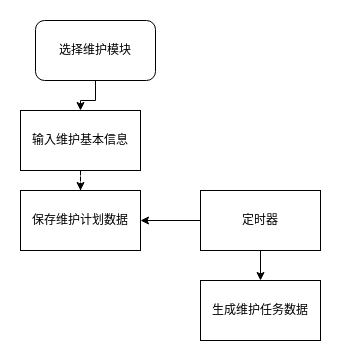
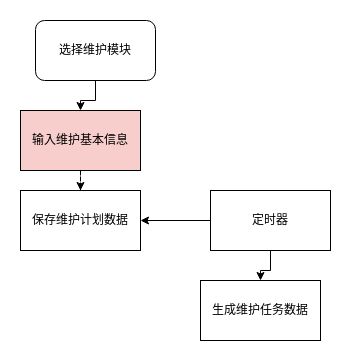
- <mxCell id="5" value="输入维护基本信息" style="rounded=0;whiteSpace=wrap;html=1;" vertex="1" parent="1"><mxGeometry x="20" y="110" width="120" height="60" as="geometry" /></mxCell>
+ <mxCell id="5" value="输入维护基本信息" style="rounded=0;whiteSpace=wrap;html=1;fillColor=#f8cecc;" vertex="1" parent="1"><mxGeometry x="20" y="110" width="120" height="60" as="geometry" /></mxCell>
- <mxCell id="9" value="定时器" style="rounded=0;whiteSpace=wrap;html=1;" vertex="1" parent="1"><mxGeometry x="200" y="190" width="120" height="60" as="geometry" /></mxCell>
+ <mxCell id="9" value="定时器" style="rounded=0;whiteSpace=wrap;html=1;" vertex="1" parent="1"><mxGeometry x="210" y="190" width="120" height="60" as="geometry" /></mxCell>
